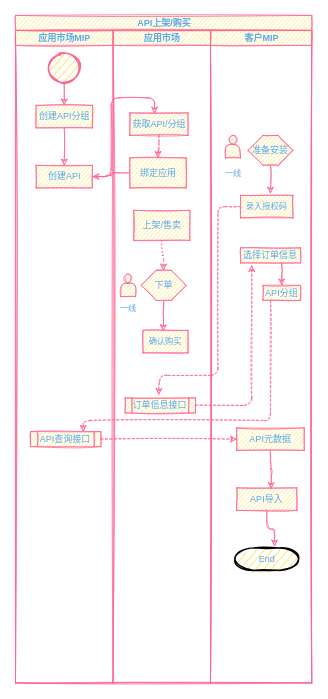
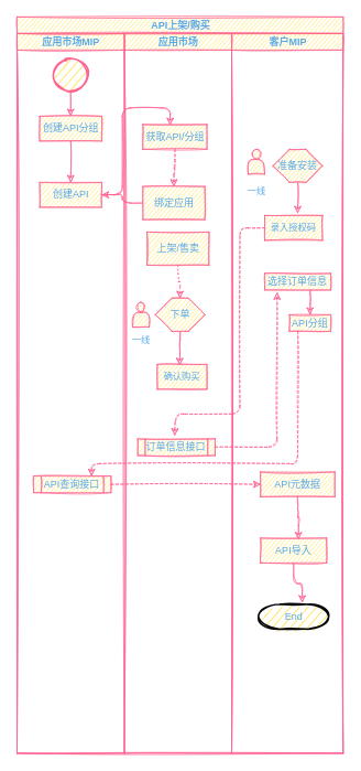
- <mxCell id="14" value="绑定应用" style="whiteSpace=wrap;html=1;sketch=1;fontColor=#5AA9E6;startSize=20;strokeColor=#FF6392;fillColor=#FFE45E;" vertex="1" parent="10"><mxGeometry x="22.5" y="170" width="75" height="40" as="geometry" /></mxCell>
+ <mxCell id="14" value="绑定应用" style="whiteSpace=wrap;html=1;sketch=1;fontColor=#5AA9E6;startSize=20;strokeColor=#FF6392;fillColor=#FFE45E;" vertex="1" parent="10"><mxGeometry x="22.5" y="185" width="75" height="40" as="geometry" /></mxCell>
